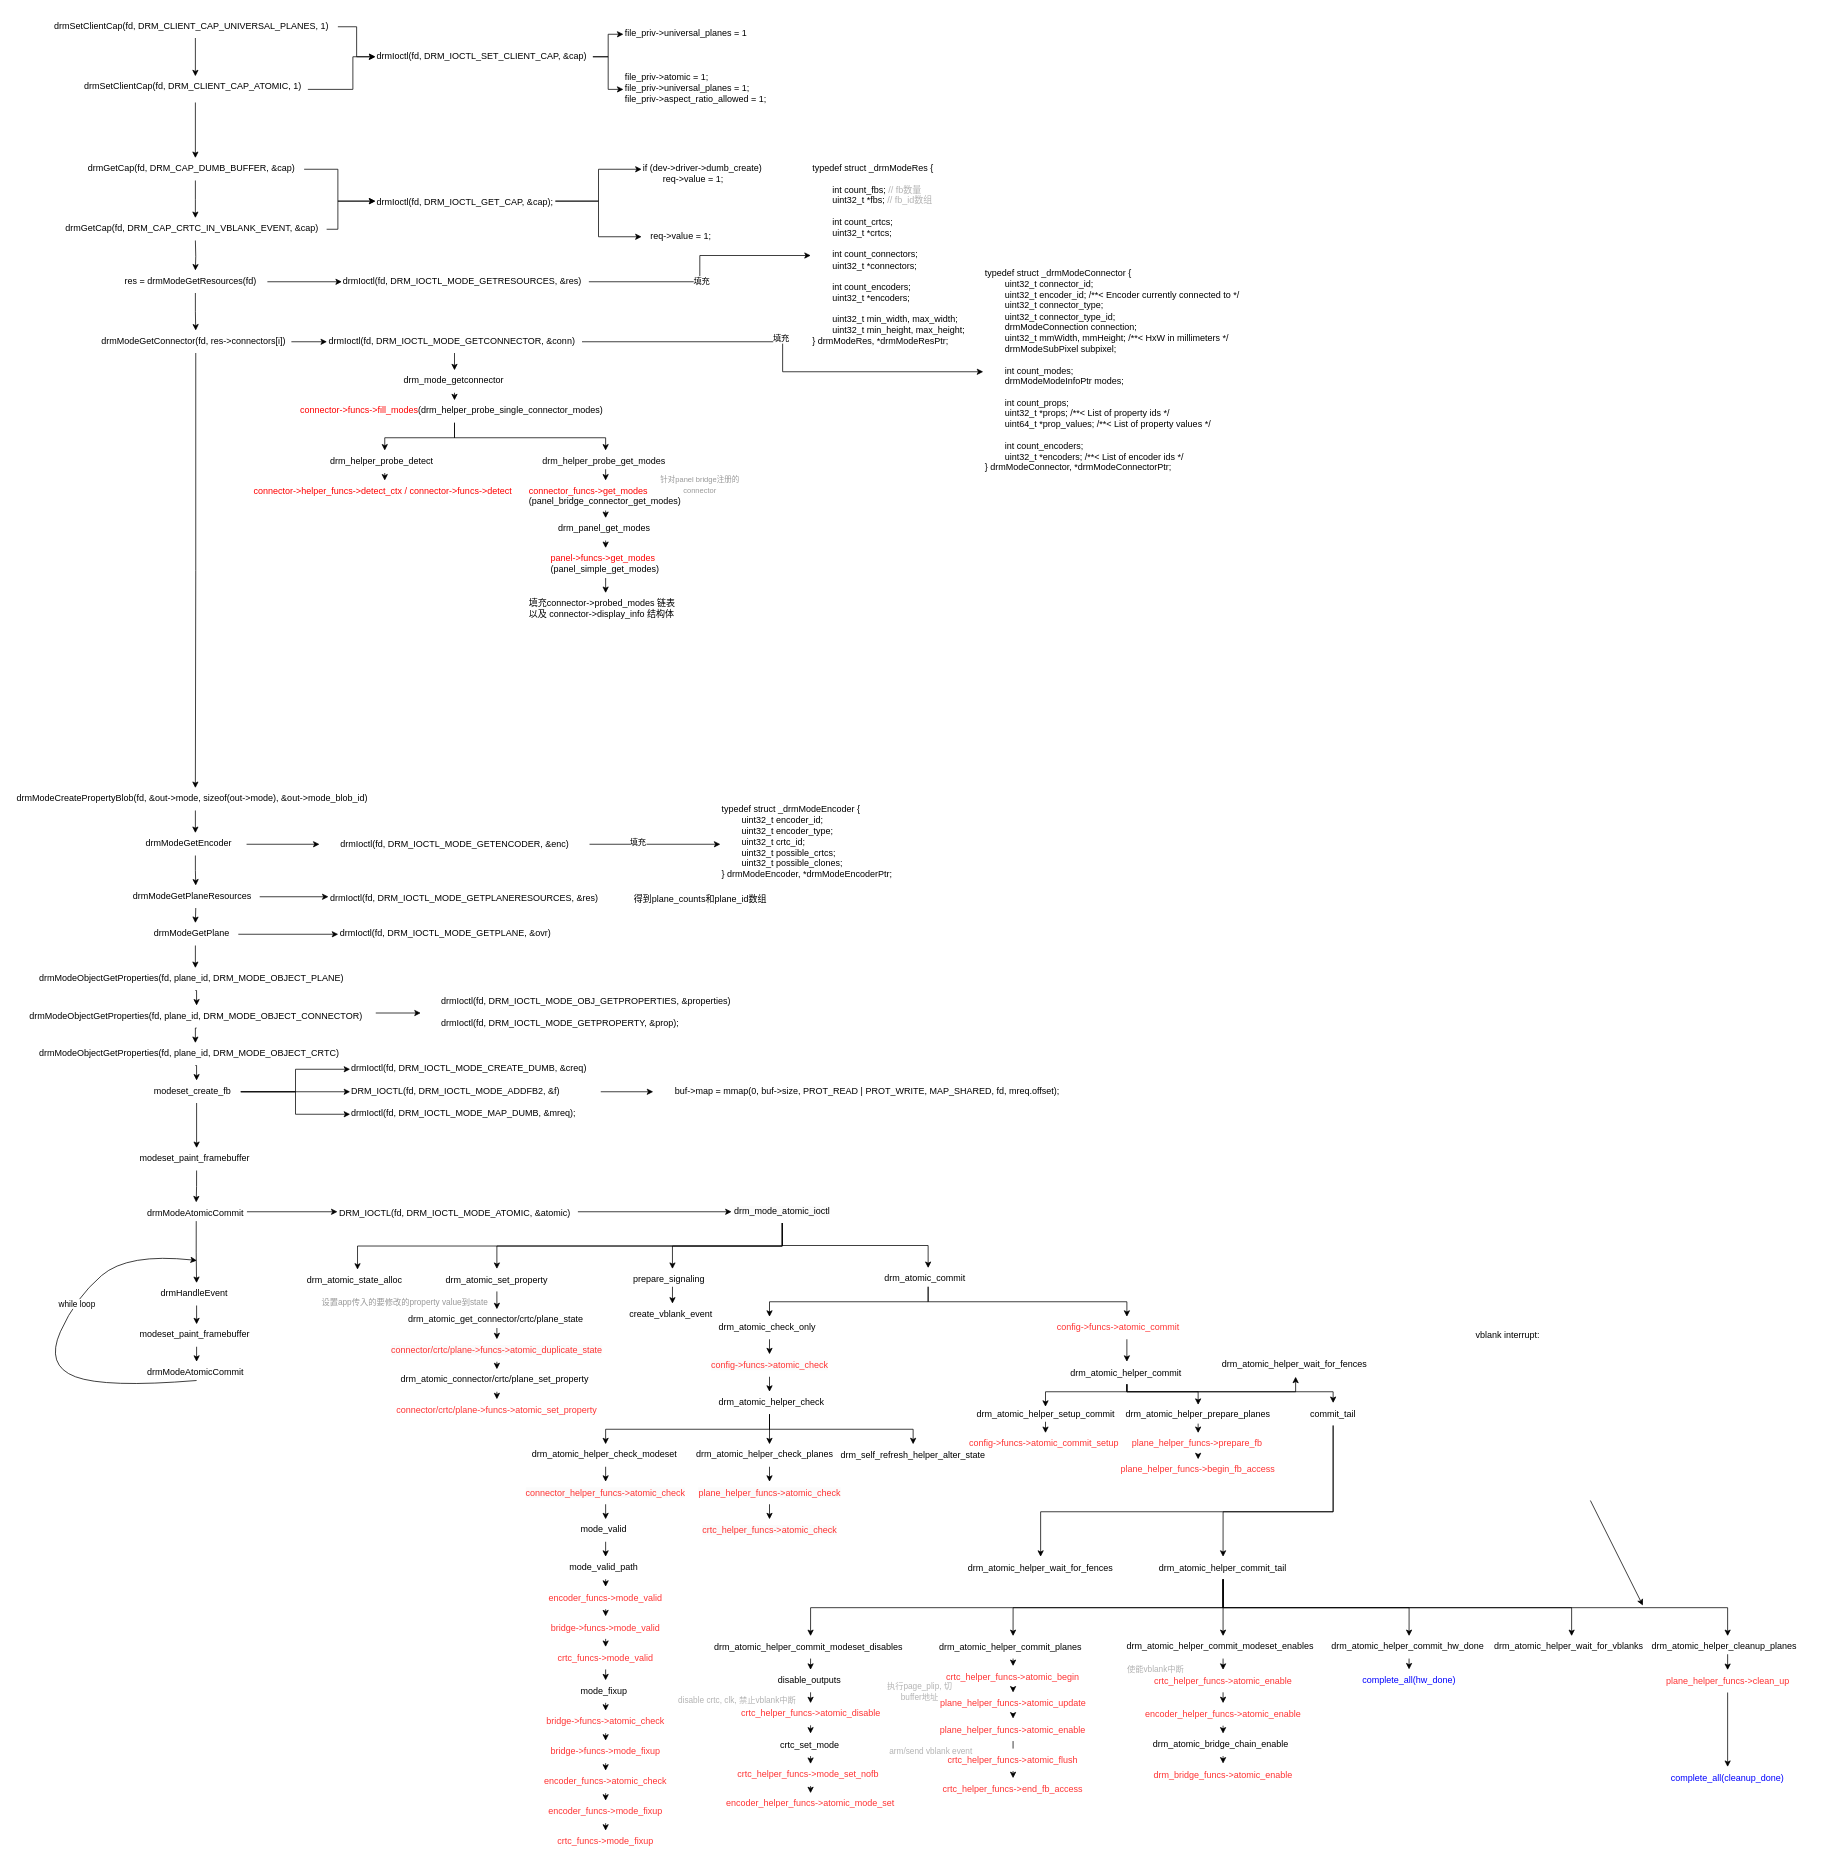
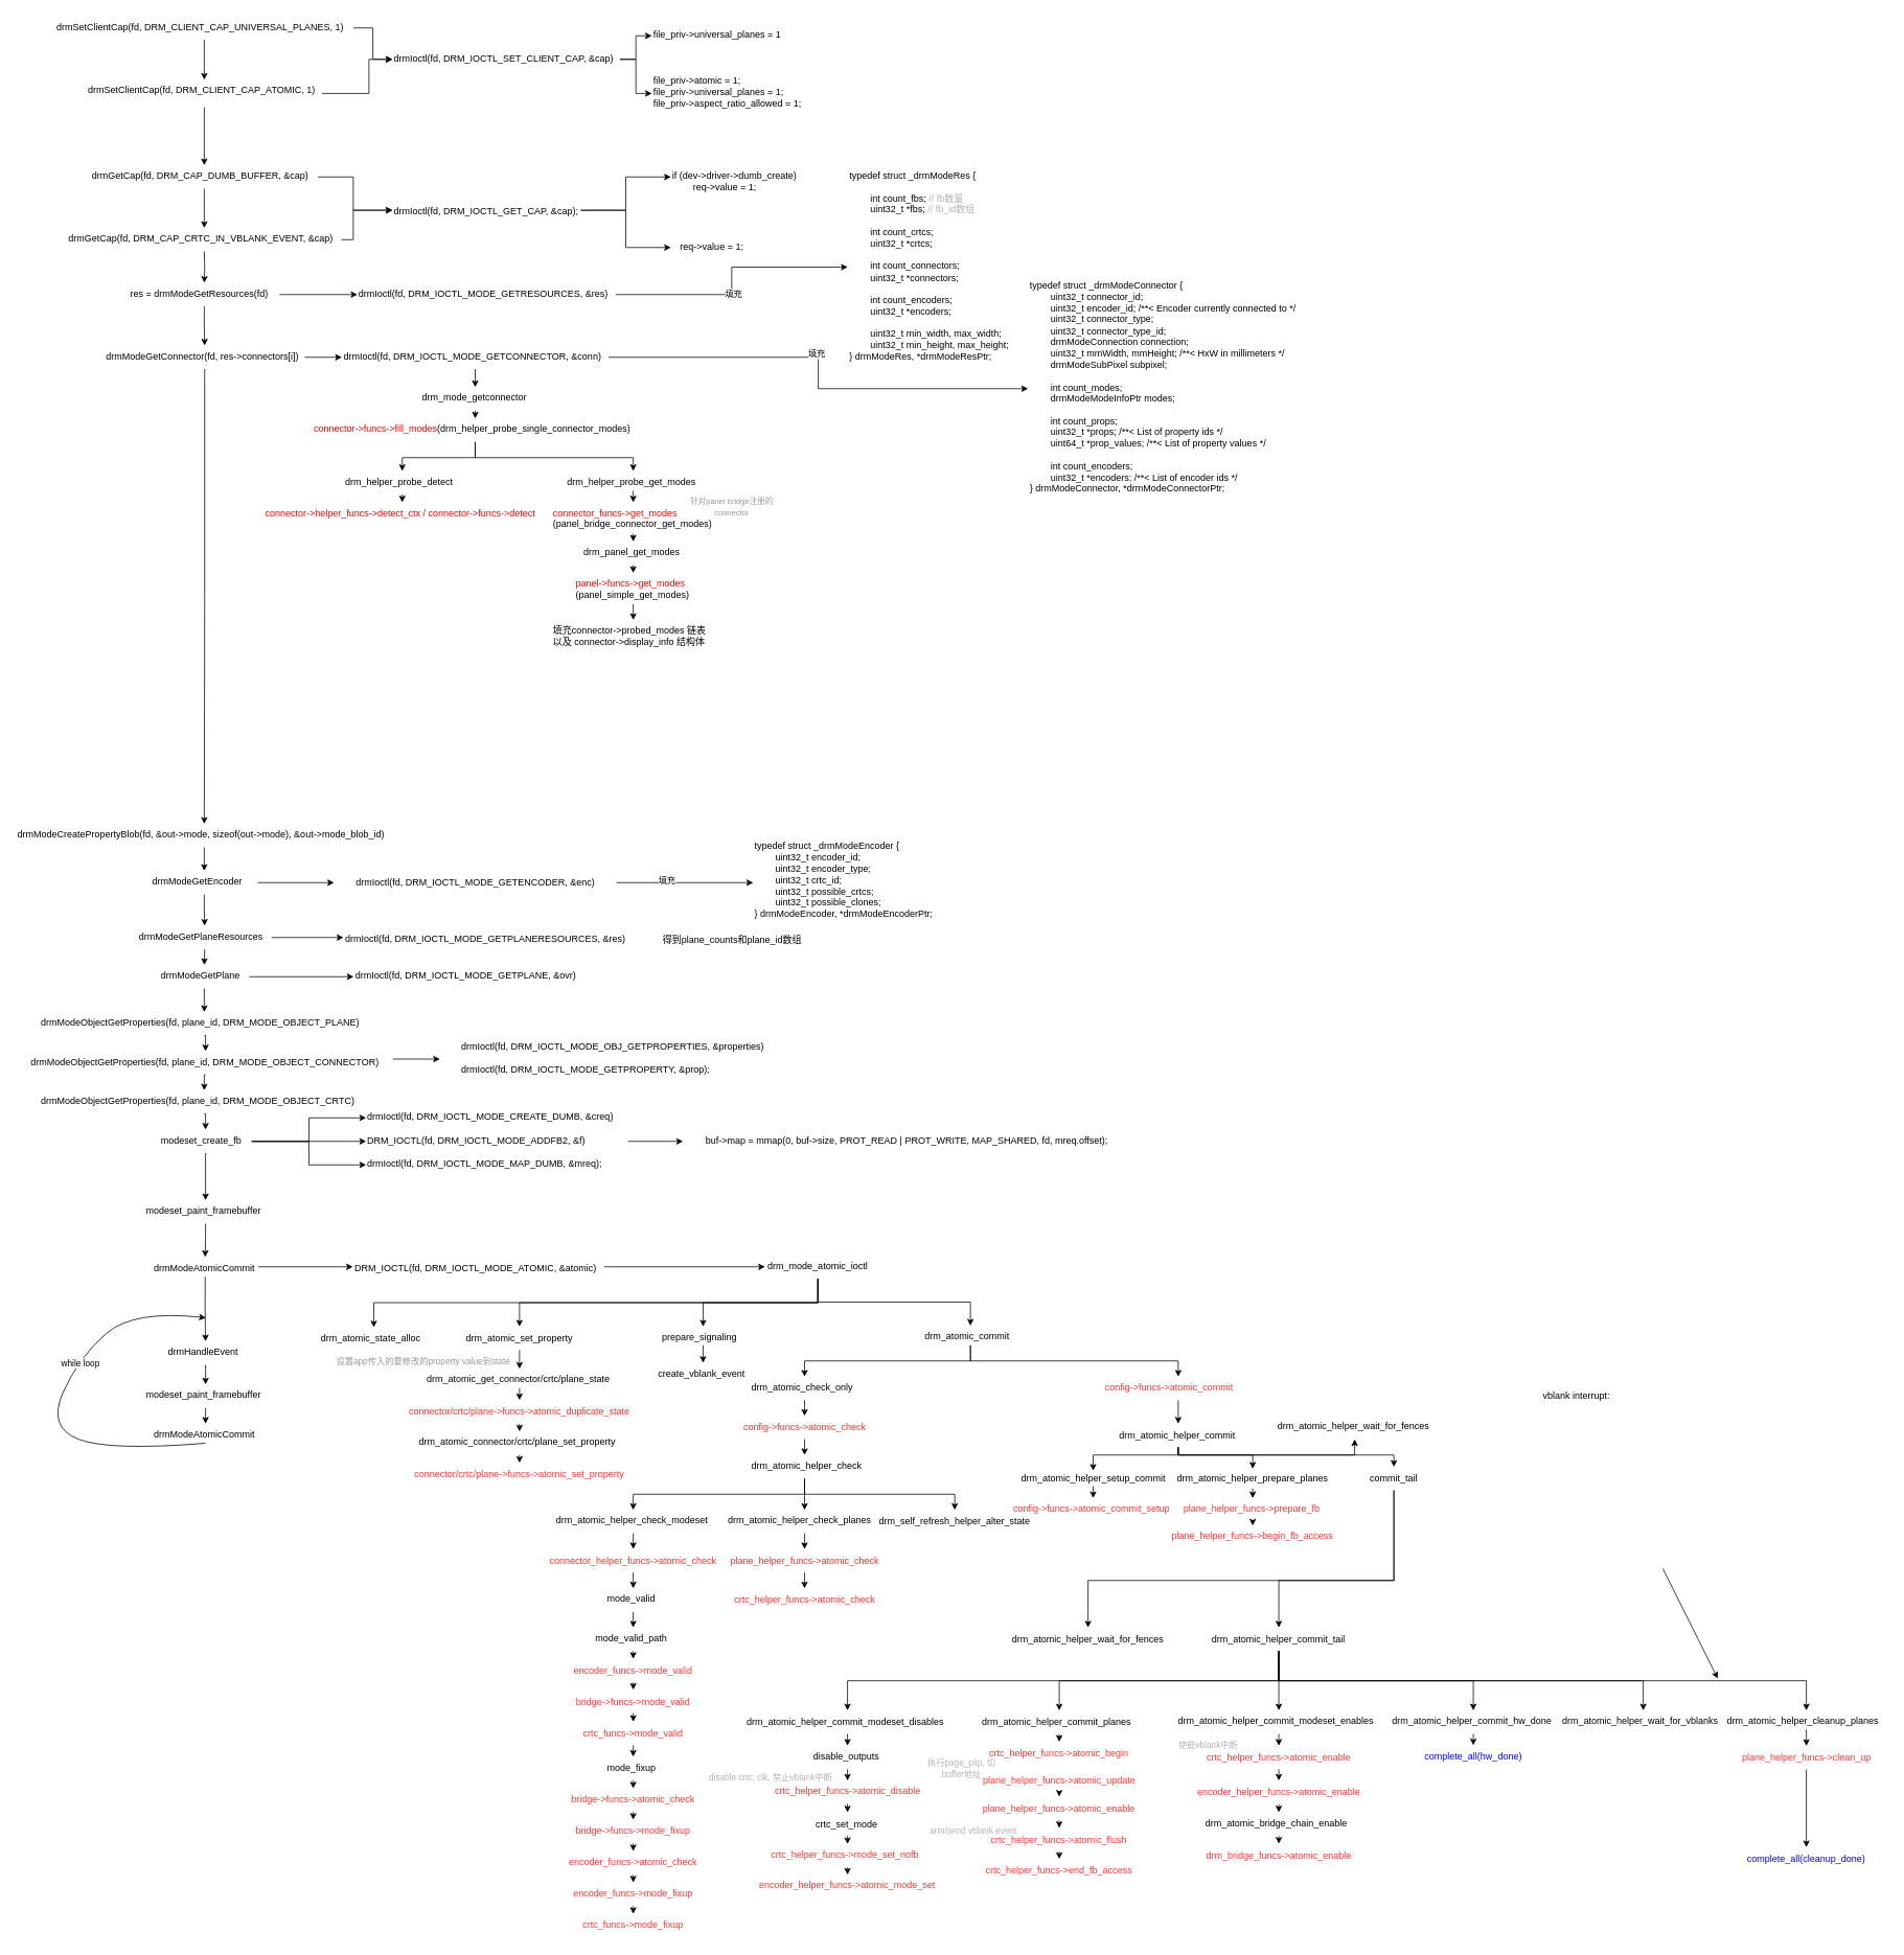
- <mxCell id="32" style="edgeStyle=orthogonalEdgeStyle;rounded=0;orthogonalLoop=1;jettySize=auto;html=1;exitX=0.5;exitY=1;exitDx=0;exitDy=0;entryX=0.5;entryY=0;entryDx=0;entryDy=0;" parent="1" source="33" target="35" edge="1"><mxGeometry relative="1" as="geometry" /></mxCell>
- <mxCell id="36" style="edgeStyle=orthogonalEdgeStyle;rounded=0;orthogonalLoop=1;jettySize=auto;html=1;exitX=0.5;exitY=1;exitDx=0;exitDy=0;entryX=0.5;entryY=0;entryDx=0;entryDy=0;endArrow=none;" parent="1" source="37" target="30" edge="1"><mxGeometry relative="1" as="geometry" /></mxCell>
+ <mxCell id="36" style="edgeStyle=orthogonalEdgeStyle;rounded=0;orthogonalLoop=1;jettySize=auto;html=1;exitX=0.5;exitY=1;exitDx=0;exitDy=0;entryX=0.5;entryY=0;entryDx=0;entryDy=0;" parent="1" source="37" target="30" edge="1"><mxGeometry relative="1" as="geometry" /></mxCell>
